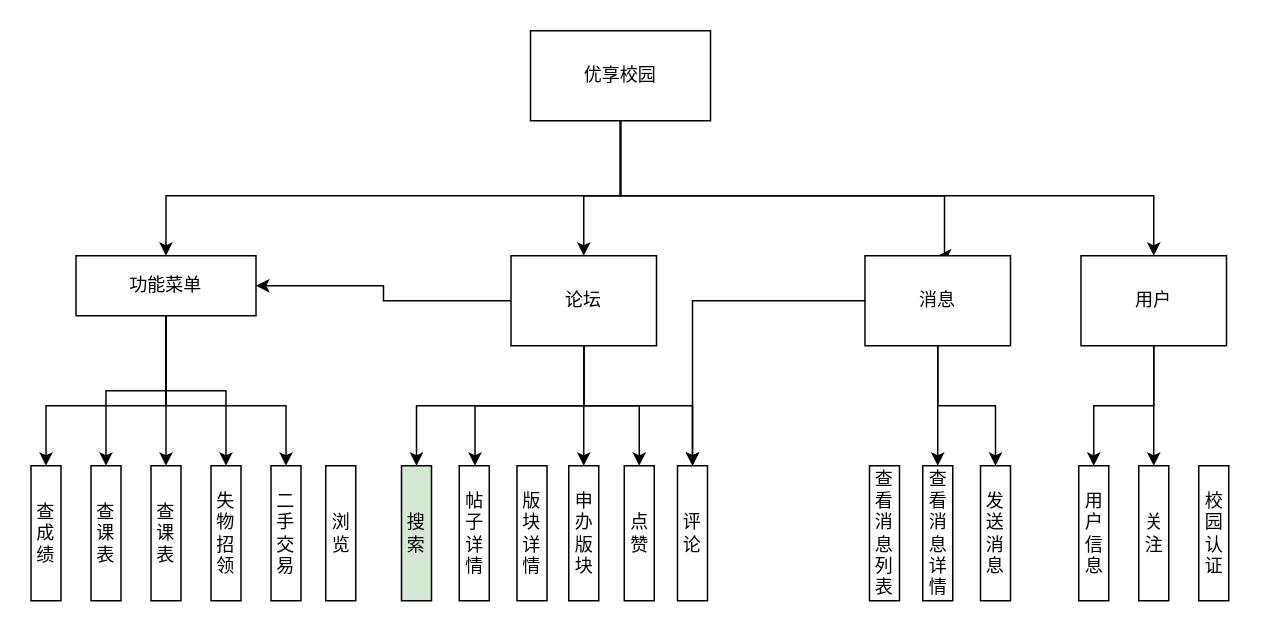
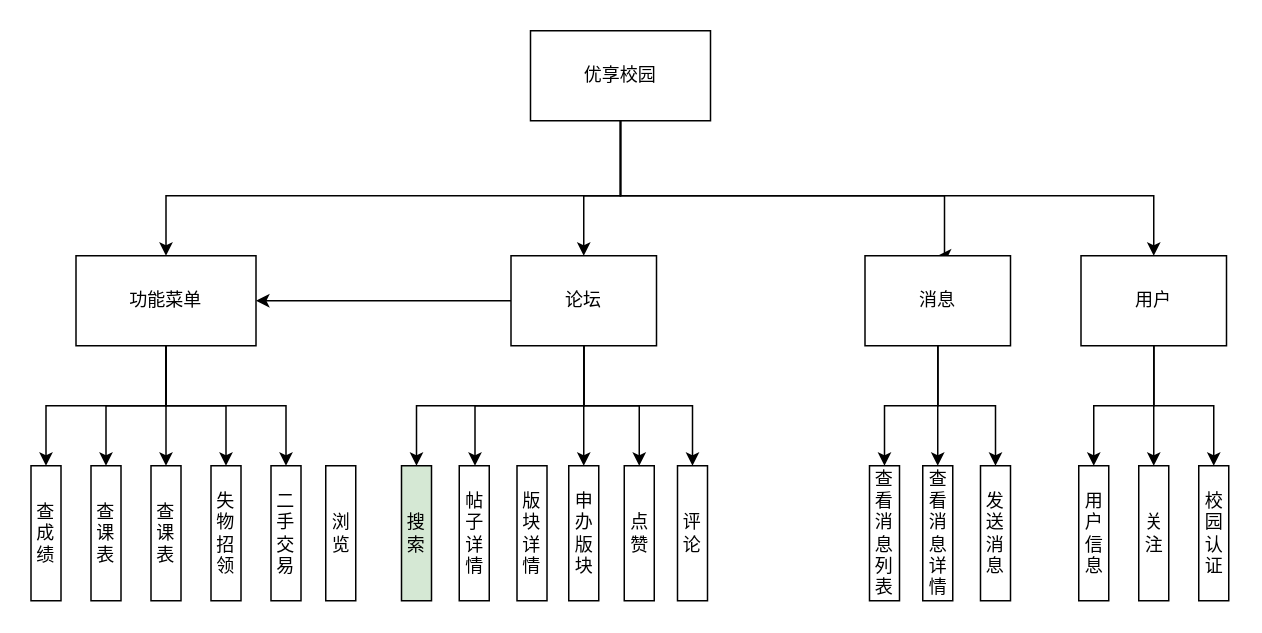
- <mxCell id="19" value="功能菜单" style="rounded=0;whiteSpace=wrap;html=1;" vertex="1" parent="1"><mxGeometry x="50" y="170" width="120" height="40" as="geometry" /></mxCell>
+ <mxCell id="19" value="功能菜单" style="rounded=0;whiteSpace=wrap;html=1;" vertex="1" parent="1"><mxGeometry x="50" y="170" width="120" height="60" as="geometry" /></mxCell>
- <mxCell id="22" style="edgeStyle=orthogonalEdgeStyle;rounded=0;orthogonalLoop=1;jettySize=auto;html=1;" edge="1" parent="1" source="24" target="42"><mxGeometry relative="1" as="geometry" /></mxCell>
+ <mxCell id="22" style="edgeStyle=orthogonalEdgeStyle;rounded=0;orthogonalLoop=1;jettySize=auto;html=1;" edge="1" parent="1" source="24" target="33"><mxGeometry relative="1" as="geometry" /></mxCell>
+ <mxCell id="27" style="edgeStyle=orthogonalEdgeStyle;rounded=0;orthogonalLoop=1;jettySize=auto;html=1;" edge="1" parent="1" source="28" target="45"><mxGeometry relative="1" as="geometry" /></mxCell>
